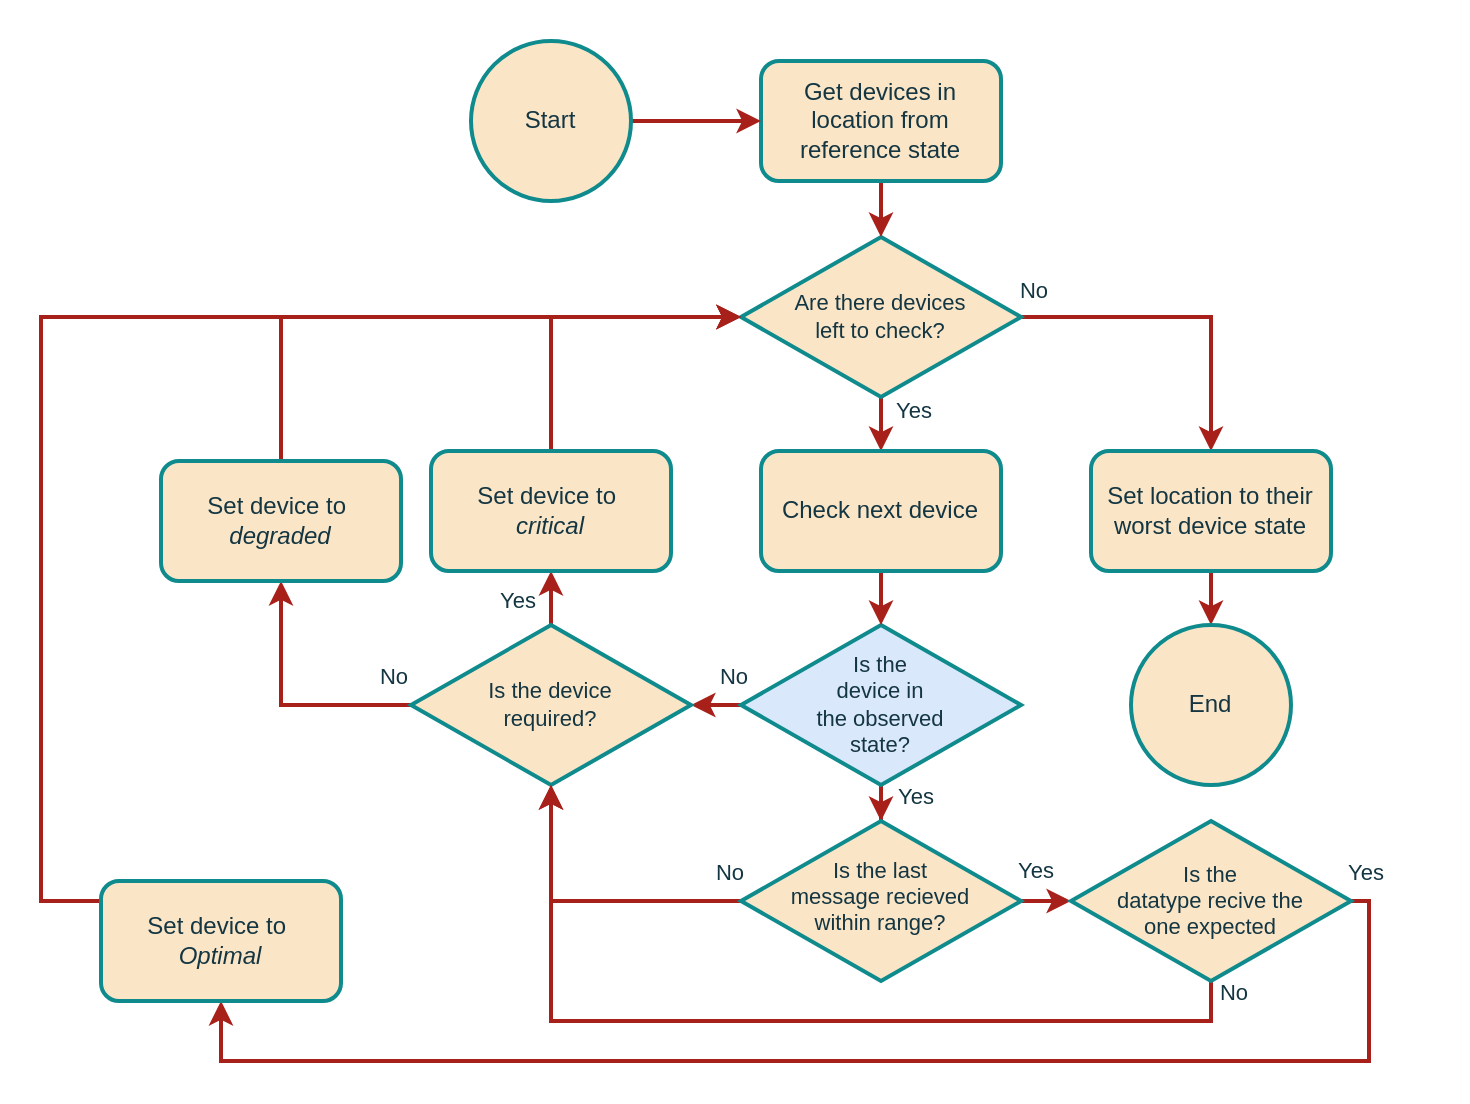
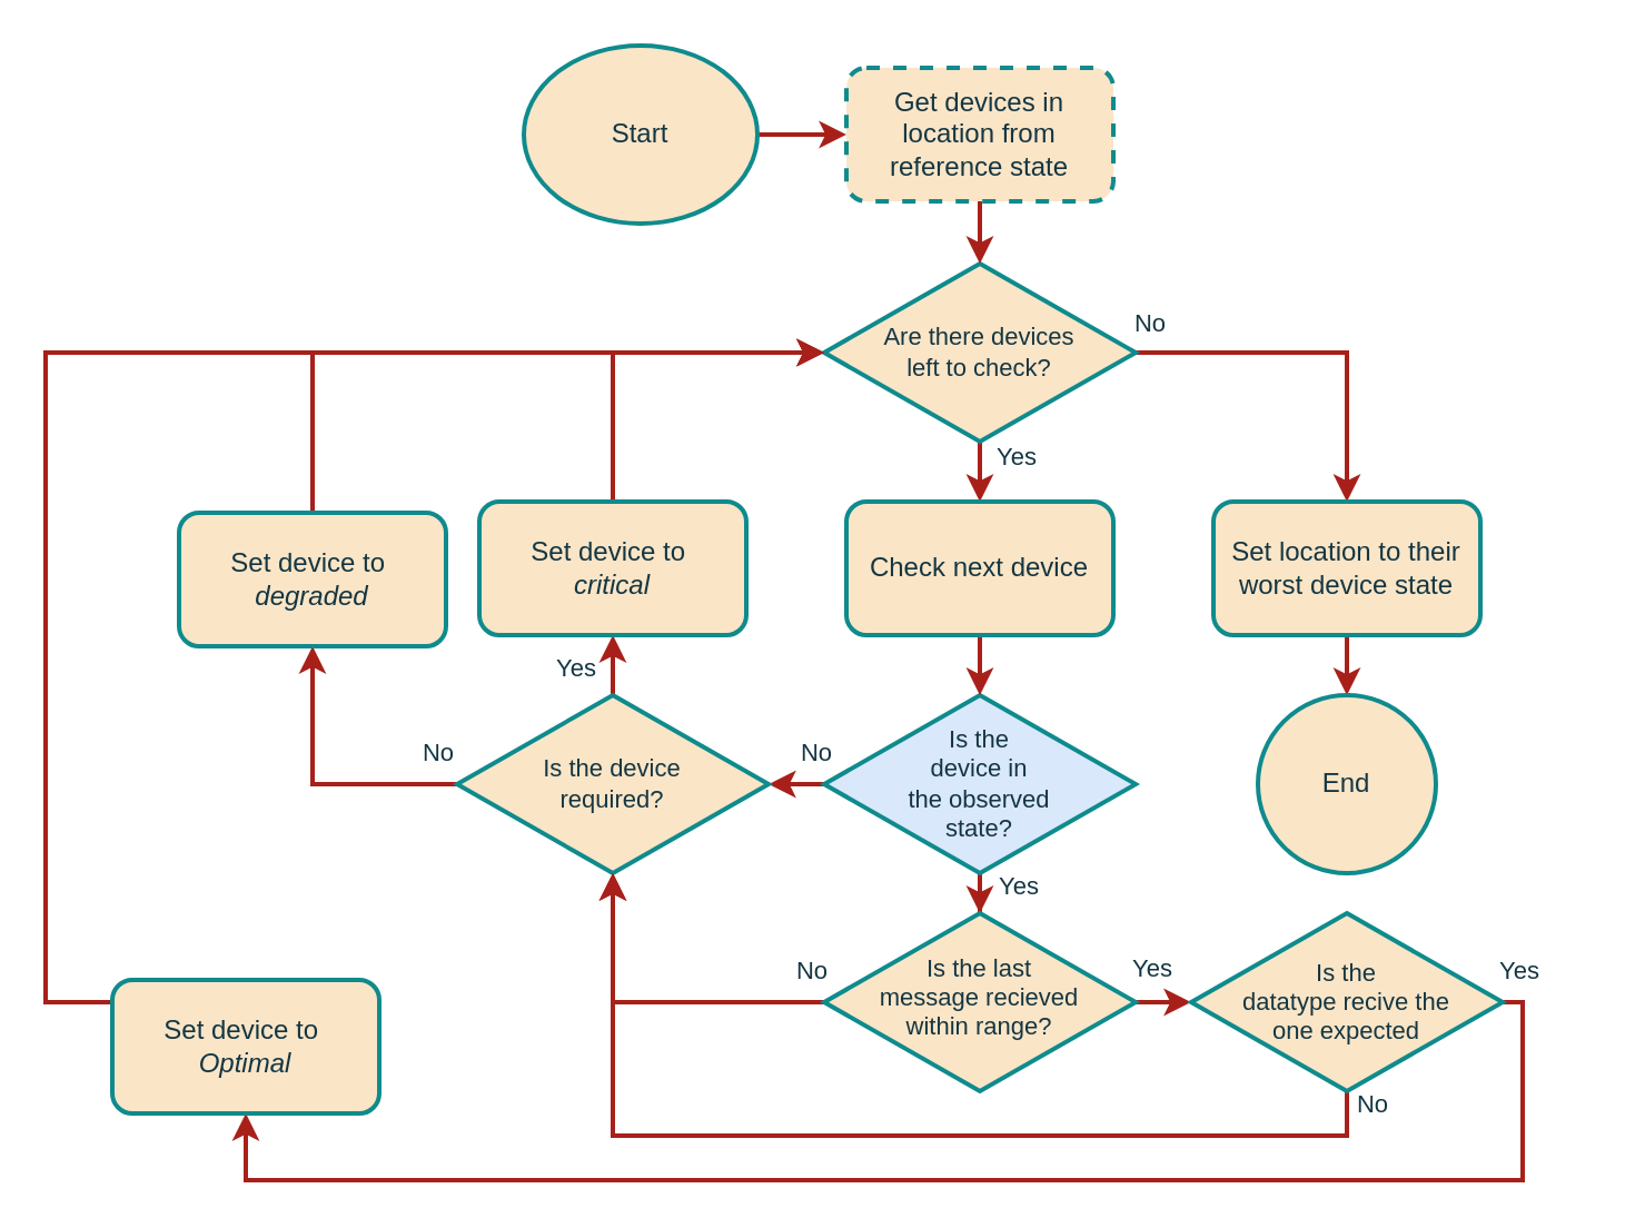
- <mxCell id="30" value="Start" style="ellipse;whiteSpace=wrap;html=1;aspect=fixed;strokeColor=#0F8B8D;fontColor=#143642;fillColor=#FAE5C7;strokeWidth=2;" parent="1" vertex="1"><mxGeometry x="235" y="20" width="80" height="80" as="geometry" /></mxCell>
+ <mxCell id="30" value="Start" style="ellipse;whiteSpace=wrap;html=1;aspect=fixed;strokeColor=#0F8B8D;fontColor=#143642;fillColor=#FAE5C7;strokeWidth=2;" parent="1" vertex="1"><mxGeometry x="235" y="20" width="105" height="80" as="geometry" /></mxCell>
- <mxCell id="6" value="Get devices in location from reference state" style="rounded=1;whiteSpace=wrap;html=1;strokeColor=#0F8B8D;fontColor=#143642;fillColor=#FAE5C7;strokeWidth=2;" parent="1" vertex="1"><mxGeometry x="380" y="30" width="120" height="60" as="geometry" /></mxCell>
+ <mxCell id="6" value="Get devices in location from reference state" style="rounded=1;whiteSpace=wrap;html=1;strokeColor=#0F8B8D;fontColor=#143642;fillColor=#FAE5C7;strokeWidth=2;dashed=1;" parent="1" vertex="1"><mxGeometry x="380" y="30" width="120" height="60" as="geometry" /></mxCell>
